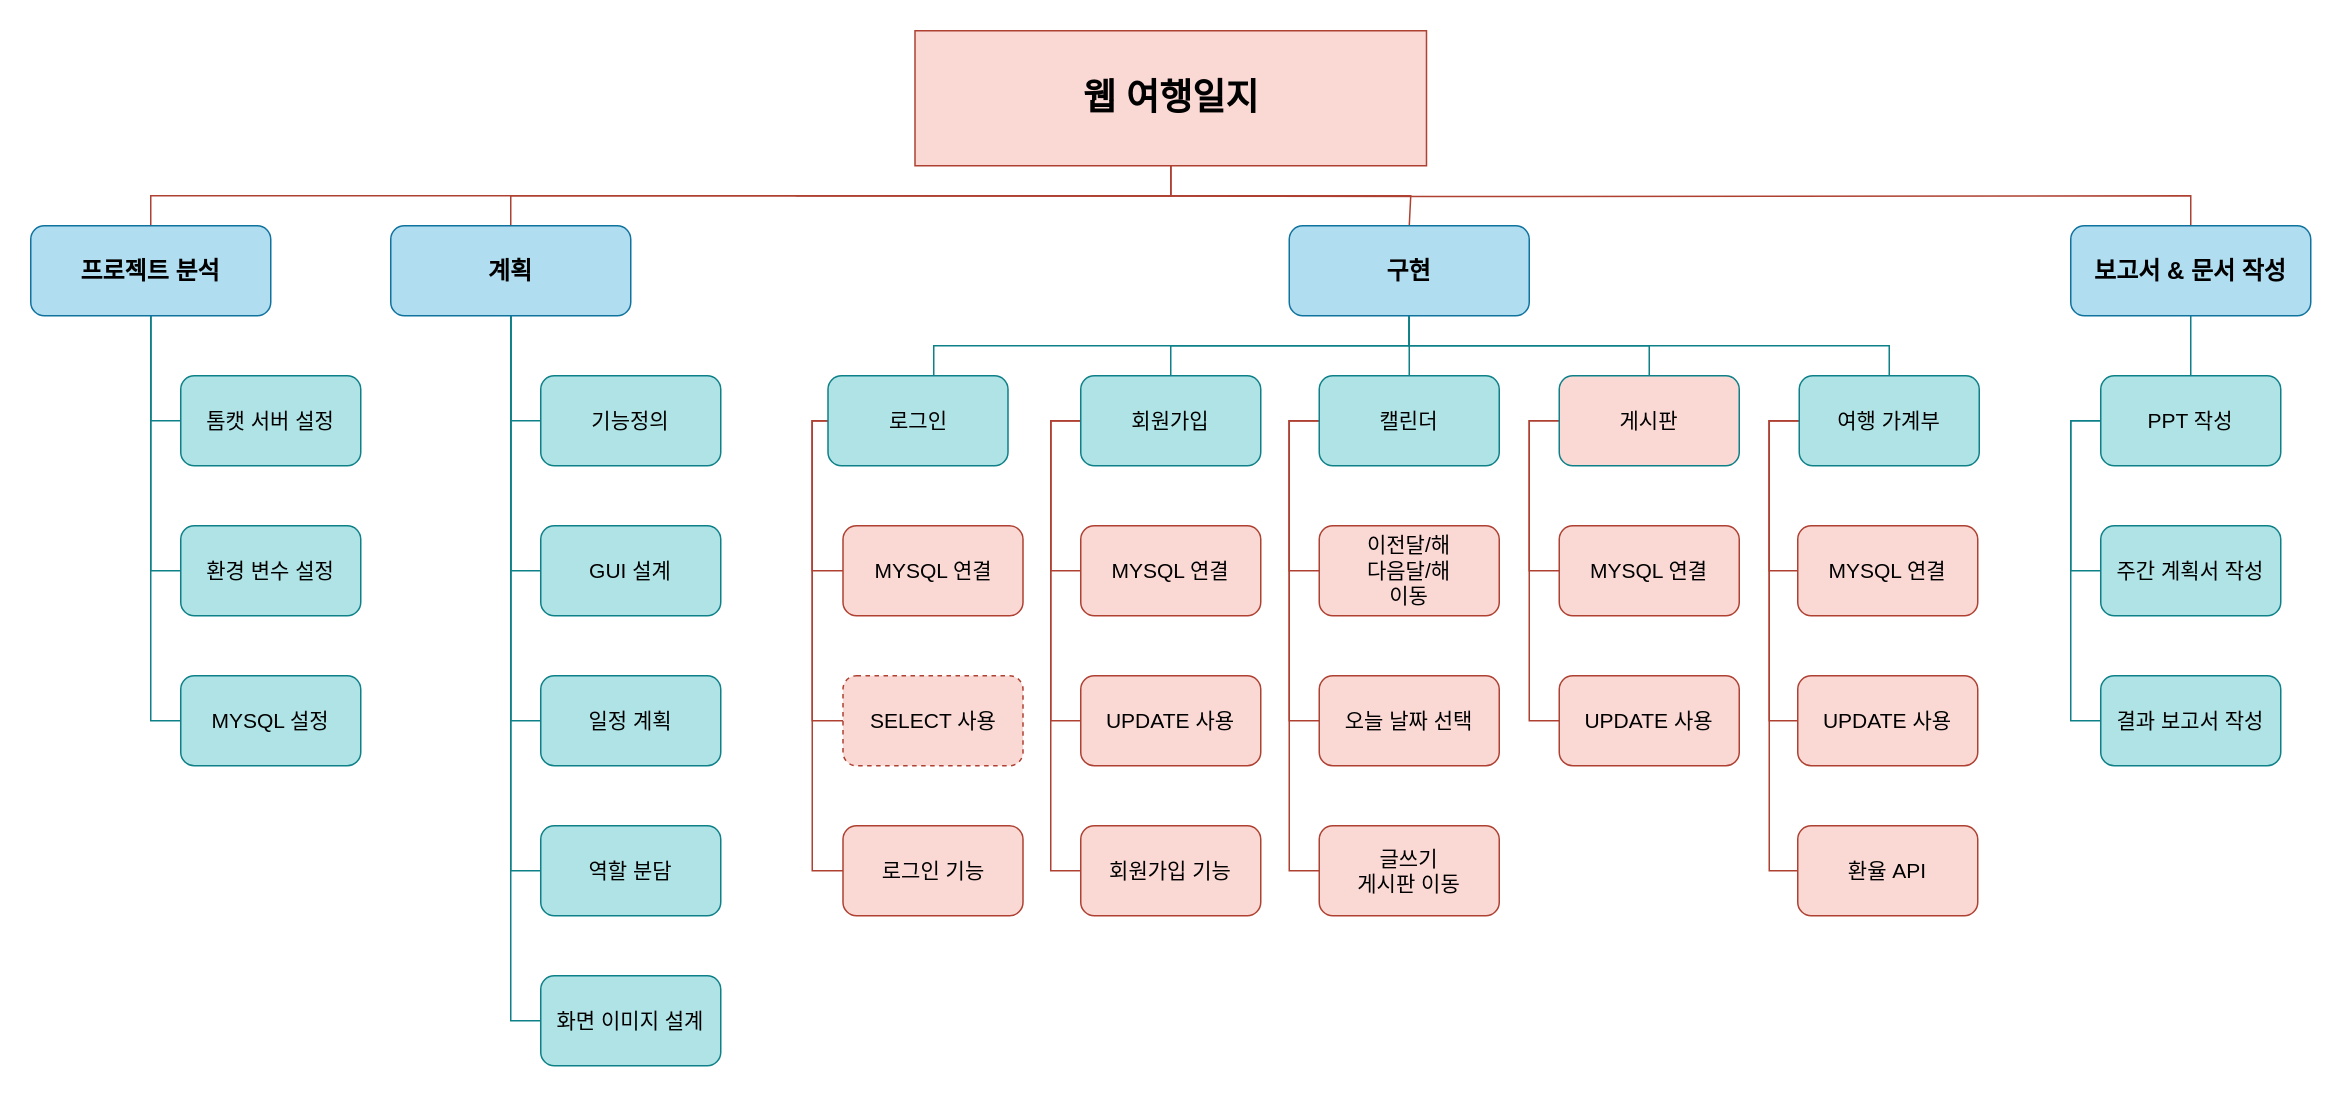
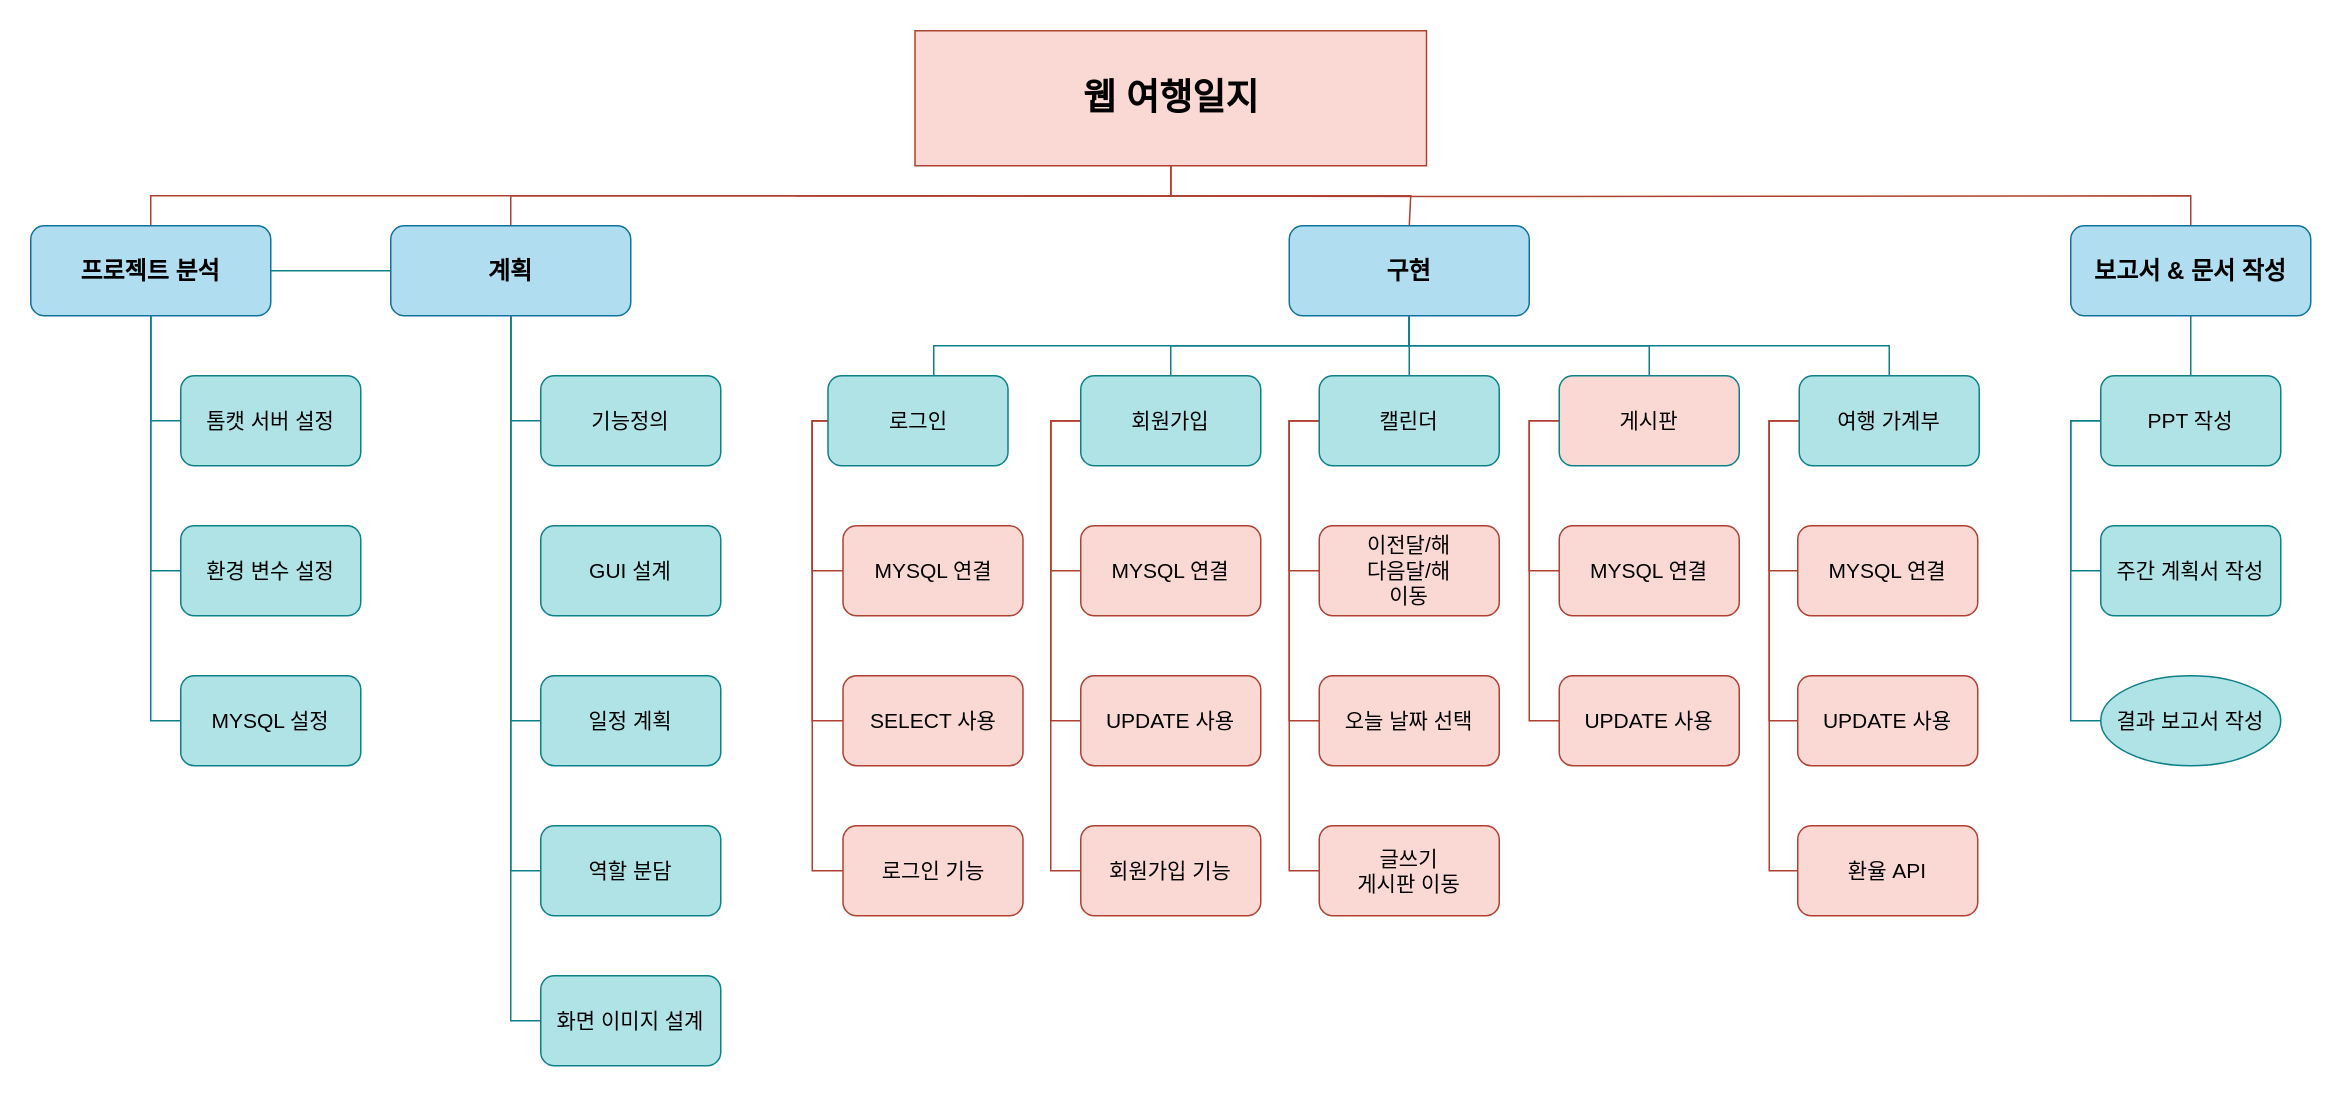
- <mxCell id="12" style="edgeStyle=orthogonalEdgeStyle;rounded=0;orthogonalLoop=1;jettySize=auto;html=1;entryX=0;entryY=0.5;entryDx=0;entryDy=0;endArrow=none;endFill=0;fillColor=#b0e3e6;strokeColor=#0e8088;" edge="1" parent="1" source="16" target="34"><mxGeometry relative="1" as="geometry" /></mxCell>
+ <mxCell id="12" style="edgeStyle=orthogonalEdgeStyle;rounded=0;orthogonalLoop=1;jettySize=auto;html=1;endArrow=none;endFill=0;fillColor=#b0e3e6;strokeColor=#0e8088;" edge="1" parent="1" source="16" target="10"><mxGeometry relative="1" as="geometry" /></mxCell>
- <mxCell id="58" value="&lt;font style=&quot;font-size: 14px&quot;&gt;SELECT 사용&lt;/font&gt;" style="rounded=1;whiteSpace=wrap;html=1;fillColor=#fad9d5;strokeColor=#ae4132;dashed=1;" vertex="1" parent="1"><mxGeometry x="561.5" y="450" width="120" height="60" as="geometry" /></mxCell>
+ <mxCell id="58" value="&lt;font style=&quot;font-size: 14px&quot;&gt;SELECT 사용&lt;/font&gt;" style="rounded=1;whiteSpace=wrap;html=1;fillColor=#fad9d5;strokeColor=#ae4132;" vertex="1" parent="1"><mxGeometry x="561.5" y="450" width="120" height="60" as="geometry" /></mxCell>
- <mxCell id="29" value="&lt;font style=&quot;font-size: 14px&quot;&gt;결과 보고서 작성&lt;/font&gt;" style="rounded=1;whiteSpace=wrap;html=1;fillColor=#b0e3e6;strokeColor=#0e8088;" vertex="1" parent="1"><mxGeometry x="1400" y="450" width="120" height="60" as="geometry" /></mxCell>
+ <mxCell id="29" value="&lt;font style=&quot;font-size: 14px&quot;&gt;결과 보고서 작성&lt;/font&gt;" style="ellipse;whiteSpace=wrap;html=1;fillColor=#b0e3e6;strokeColor=#0e8088;" vertex="1" parent="1"><mxGeometry x="1400" y="450" width="120" height="60" as="geometry" /></mxCell>
